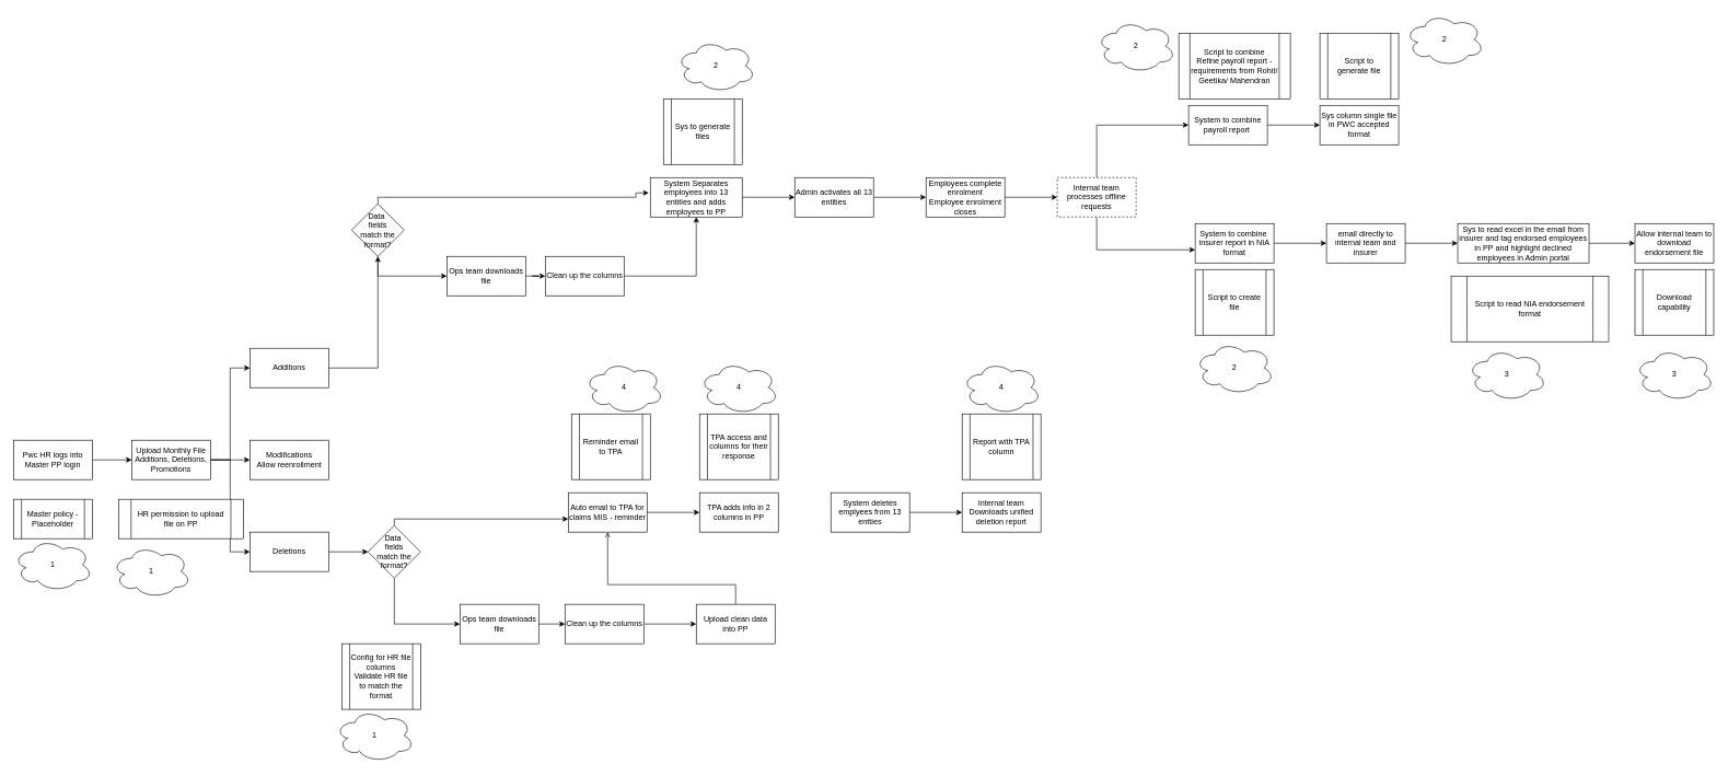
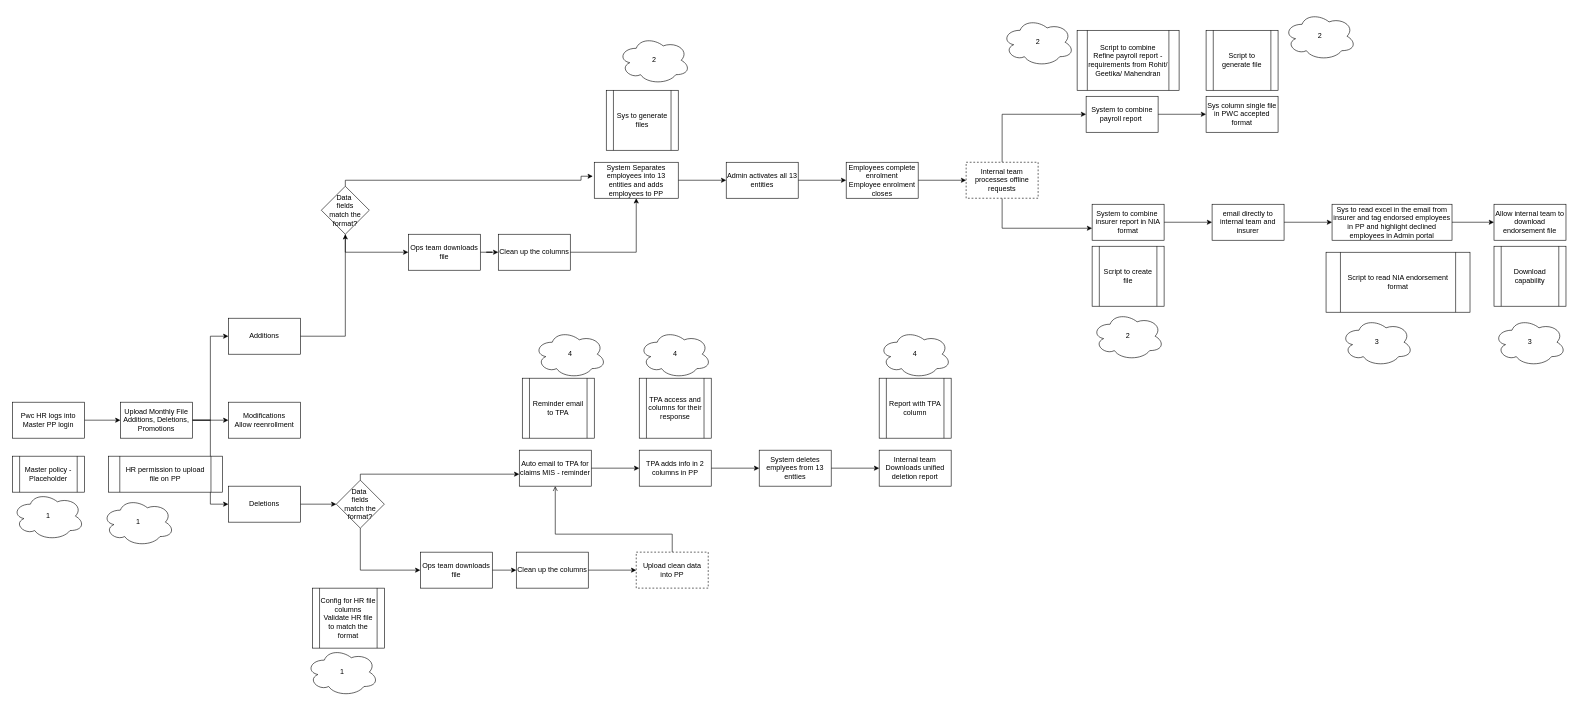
+ <mxCell id="27" value="" style="edgeStyle=orthogonalEdgeStyle;rounded=0;orthogonalLoop=1;jettySize=auto;html=1;" edge="1" parent="1" source="28" target="30"><mxGeometry relative="1" as="geometry" /></mxCell>
- <mxCell id="36" value="Upload clean data into PP" style="whiteSpace=wrap;html=1;rounded=0;" vertex="1" parent="1"><mxGeometry x="1060" y="920" width="120" height="60" as="geometry" /></mxCell>
+ <mxCell id="36" value="Upload clean data into PP" style="whiteSpace=wrap;html=1;rounded=0;dashed=1;" vertex="1" parent="1"><mxGeometry x="1060" y="920" width="120" height="60" as="geometry" /></mxCell>
